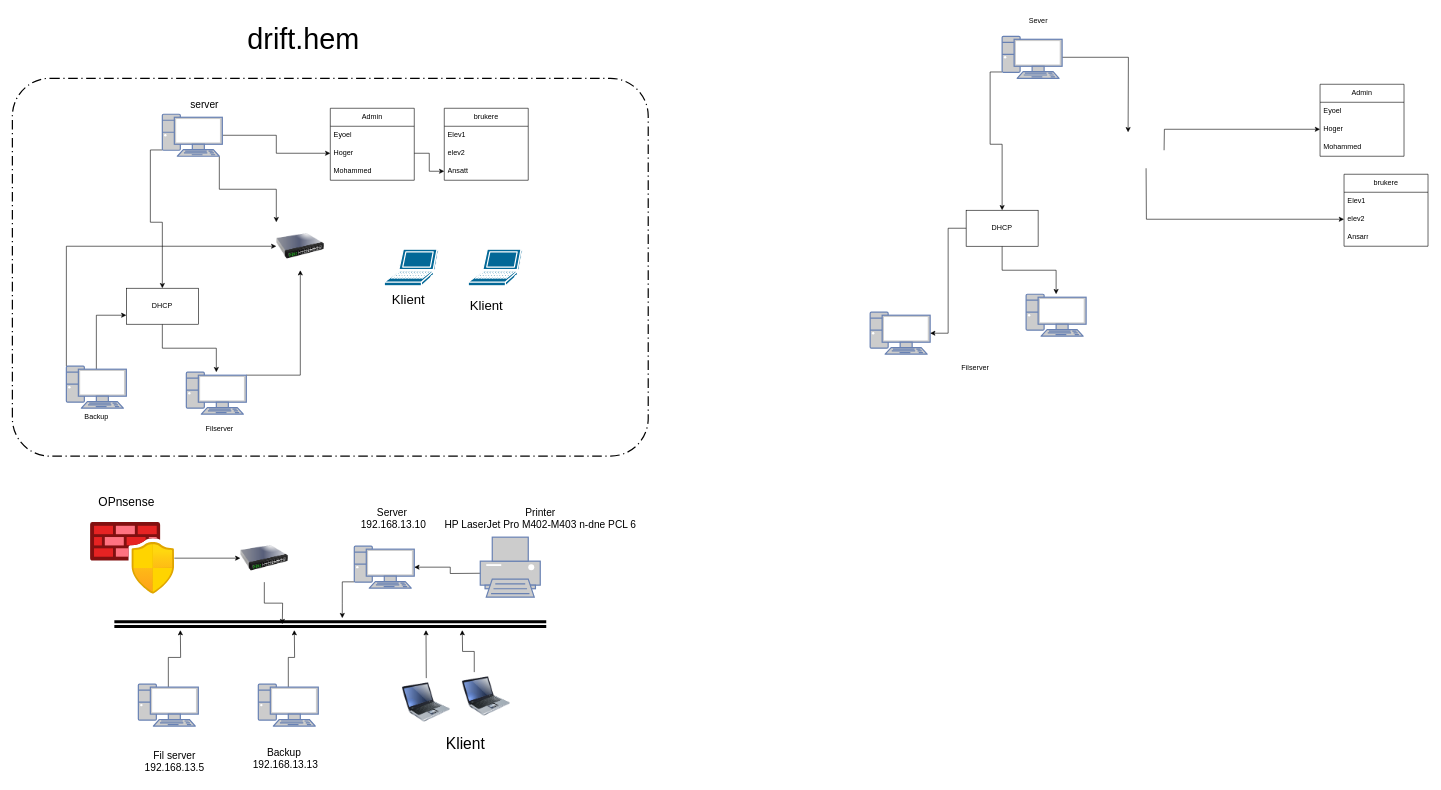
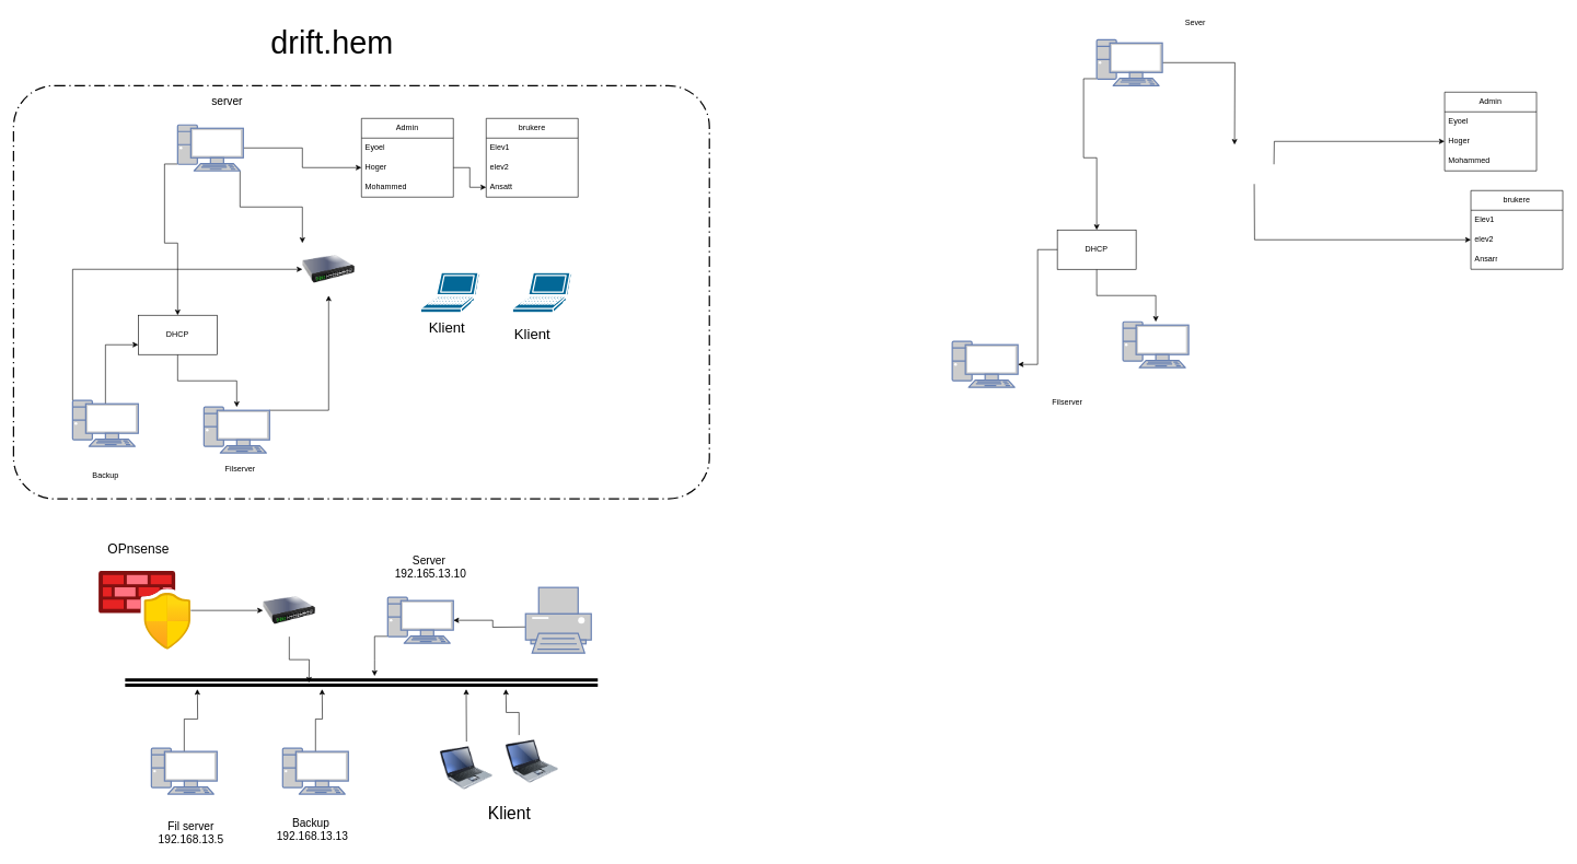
- <mxCell id="6" value="Sever" style="text;html=1;align=center;verticalAlign=middle;resizable=0;points=[];autosize=1;strokeColor=none;fillColor=none;" parent="1" vertex="1"><mxGeometry x="1705" y="20" width="50" height="30" as="geometry" /></mxCell>
+ <mxCell id="6" value="Sever" style="text;html=1;align=center;verticalAlign=middle;resizable=0;points=[];autosize=1;strokeColor=none;fillColor=none;" parent="1" vertex="1"><mxGeometry x="1795" y="20" width="50" height="30" as="geometry" /></mxCell>
- <mxCell id="47" value="&lt;font style=&quot;font-size: 17px;&quot;&gt;server&lt;/font&gt;" style="text;html=1;align=center;verticalAlign=middle;resizable=0;points=[];autosize=1;strokeColor=none;fillColor=none;strokeWidth=6;" vertex="1" parent="1"><mxGeometry x="305" y="160" width="70" height="30" as="geometry" /></mxCell>
+ <mxCell id="47" value="&lt;font style=&quot;font-size: 17px;&quot;&gt;server&lt;/font&gt;" style="text;html=1;align=center;verticalAlign=middle;resizable=0;points=[];autosize=1;strokeColor=none;fillColor=none;strokeWidth=6;" vertex="1" parent="1"><mxGeometry x="310" y="140" width="70" height="30" as="geometry" /></mxCell>
- <mxCell id="45" value="Backup" style="text;html=1;align=center;verticalAlign=middle;resizable=0;points=[];autosize=1;strokeColor=none;fillColor=none;" vertex="1" parent="1"><mxGeometry x="130" y="680" width="60" height="30" as="geometry" /></mxCell>
+ <mxCell id="45" value="Backup" style="text;html=1;align=center;verticalAlign=middle;resizable=0;points=[];autosize=1;strokeColor=none;fillColor=none;" vertex="1" parent="1"><mxGeometry x="130" y="710" width="60" height="30" as="geometry" /></mxCell>
- <mxCell id="68" value="&lt;font style=&quot;font-size: 17px;&quot;&gt;Server&amp;nbsp;&lt;/font&gt;&lt;div&gt;&lt;font style=&quot;font-size: 17px;&quot;&gt;192.168.13.10&lt;/font&gt;&lt;/div&gt;" style="text;html=1;align=center;verticalAlign=middle;resizable=0;points=[];autosize=1;strokeColor=none;fillColor=none;" vertex="1" parent="1"><mxGeometry x="590" y="840" width="130" height="50" as="geometry" /></mxCell>
+ <mxCell id="68" value="&lt;font style=&quot;font-size: 17px;&quot;&gt;Server&amp;nbsp;&lt;/font&gt;&lt;div&gt;&lt;font style=&quot;font-size: 17px;&quot;&gt;192.165.13.10&lt;/font&gt;&lt;/div&gt;" style="text;html=1;align=center;verticalAlign=middle;resizable=0;points=[];autosize=1;strokeColor=none;fillColor=none;" vertex="1" parent="1"><mxGeometry x="590" y="840" width="130" height="50" as="geometry" /></mxCell>
- <mxCell id="74" value="&lt;font style=&quot;font-size: 17px;&quot;&gt;Printer&lt;/font&gt;&lt;div&gt;&lt;font style=&quot;font-size: 17px;&quot;&gt;HP LaserJet Pro M402-M403 n-dne PCL 6&lt;/font&gt;&lt;/div&gt;" style="text;html=1;align=center;verticalAlign=middle;resizable=0;points=[];autosize=1;strokeColor=none;fillColor=none;" vertex="1" parent="1"><mxGeometry x="730" y="840" width="340" height="50" as="geometry" /></mxCell>
